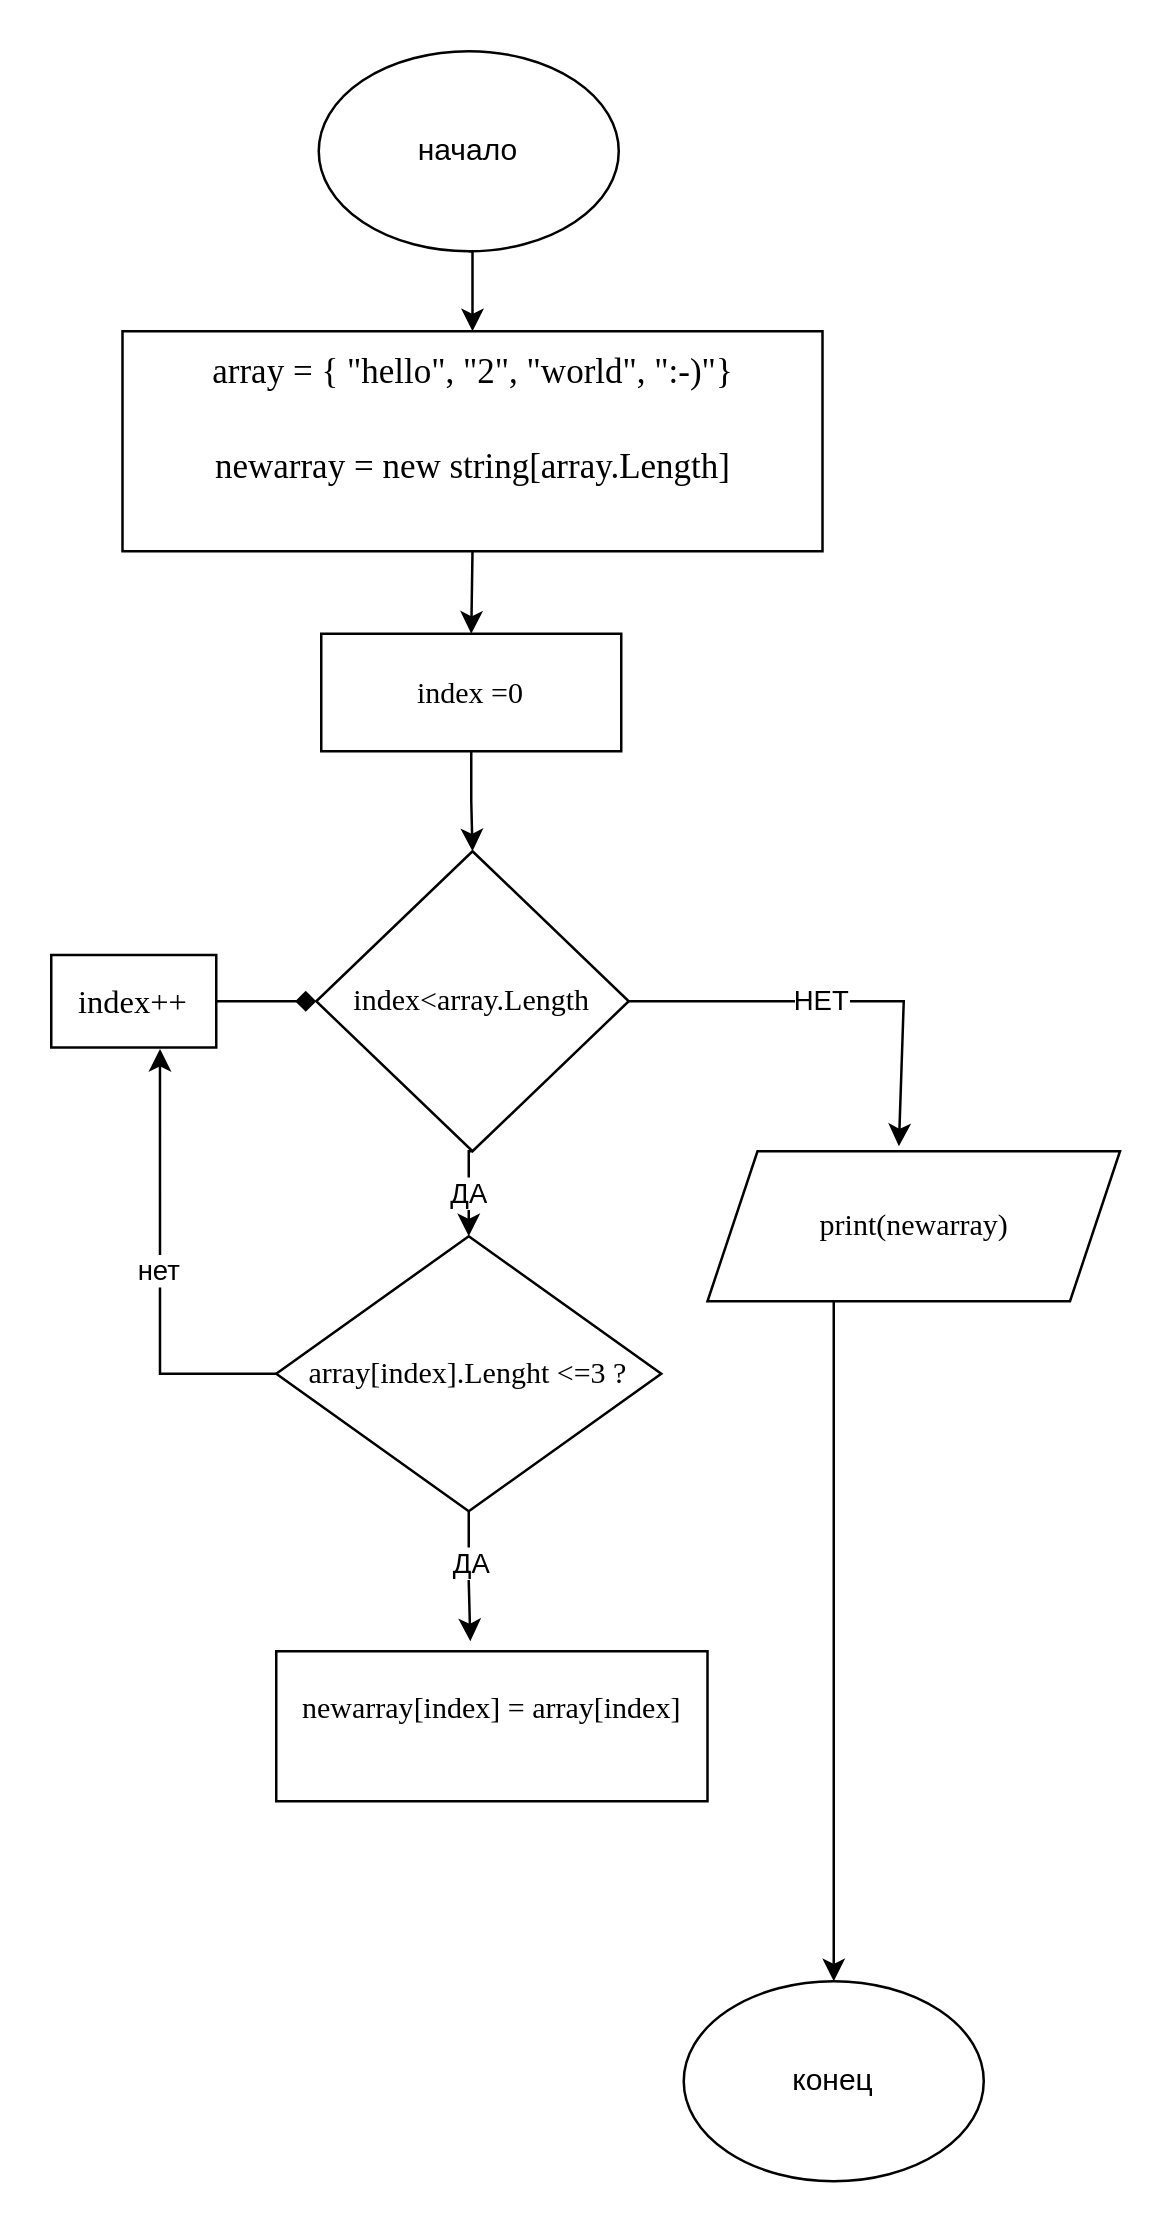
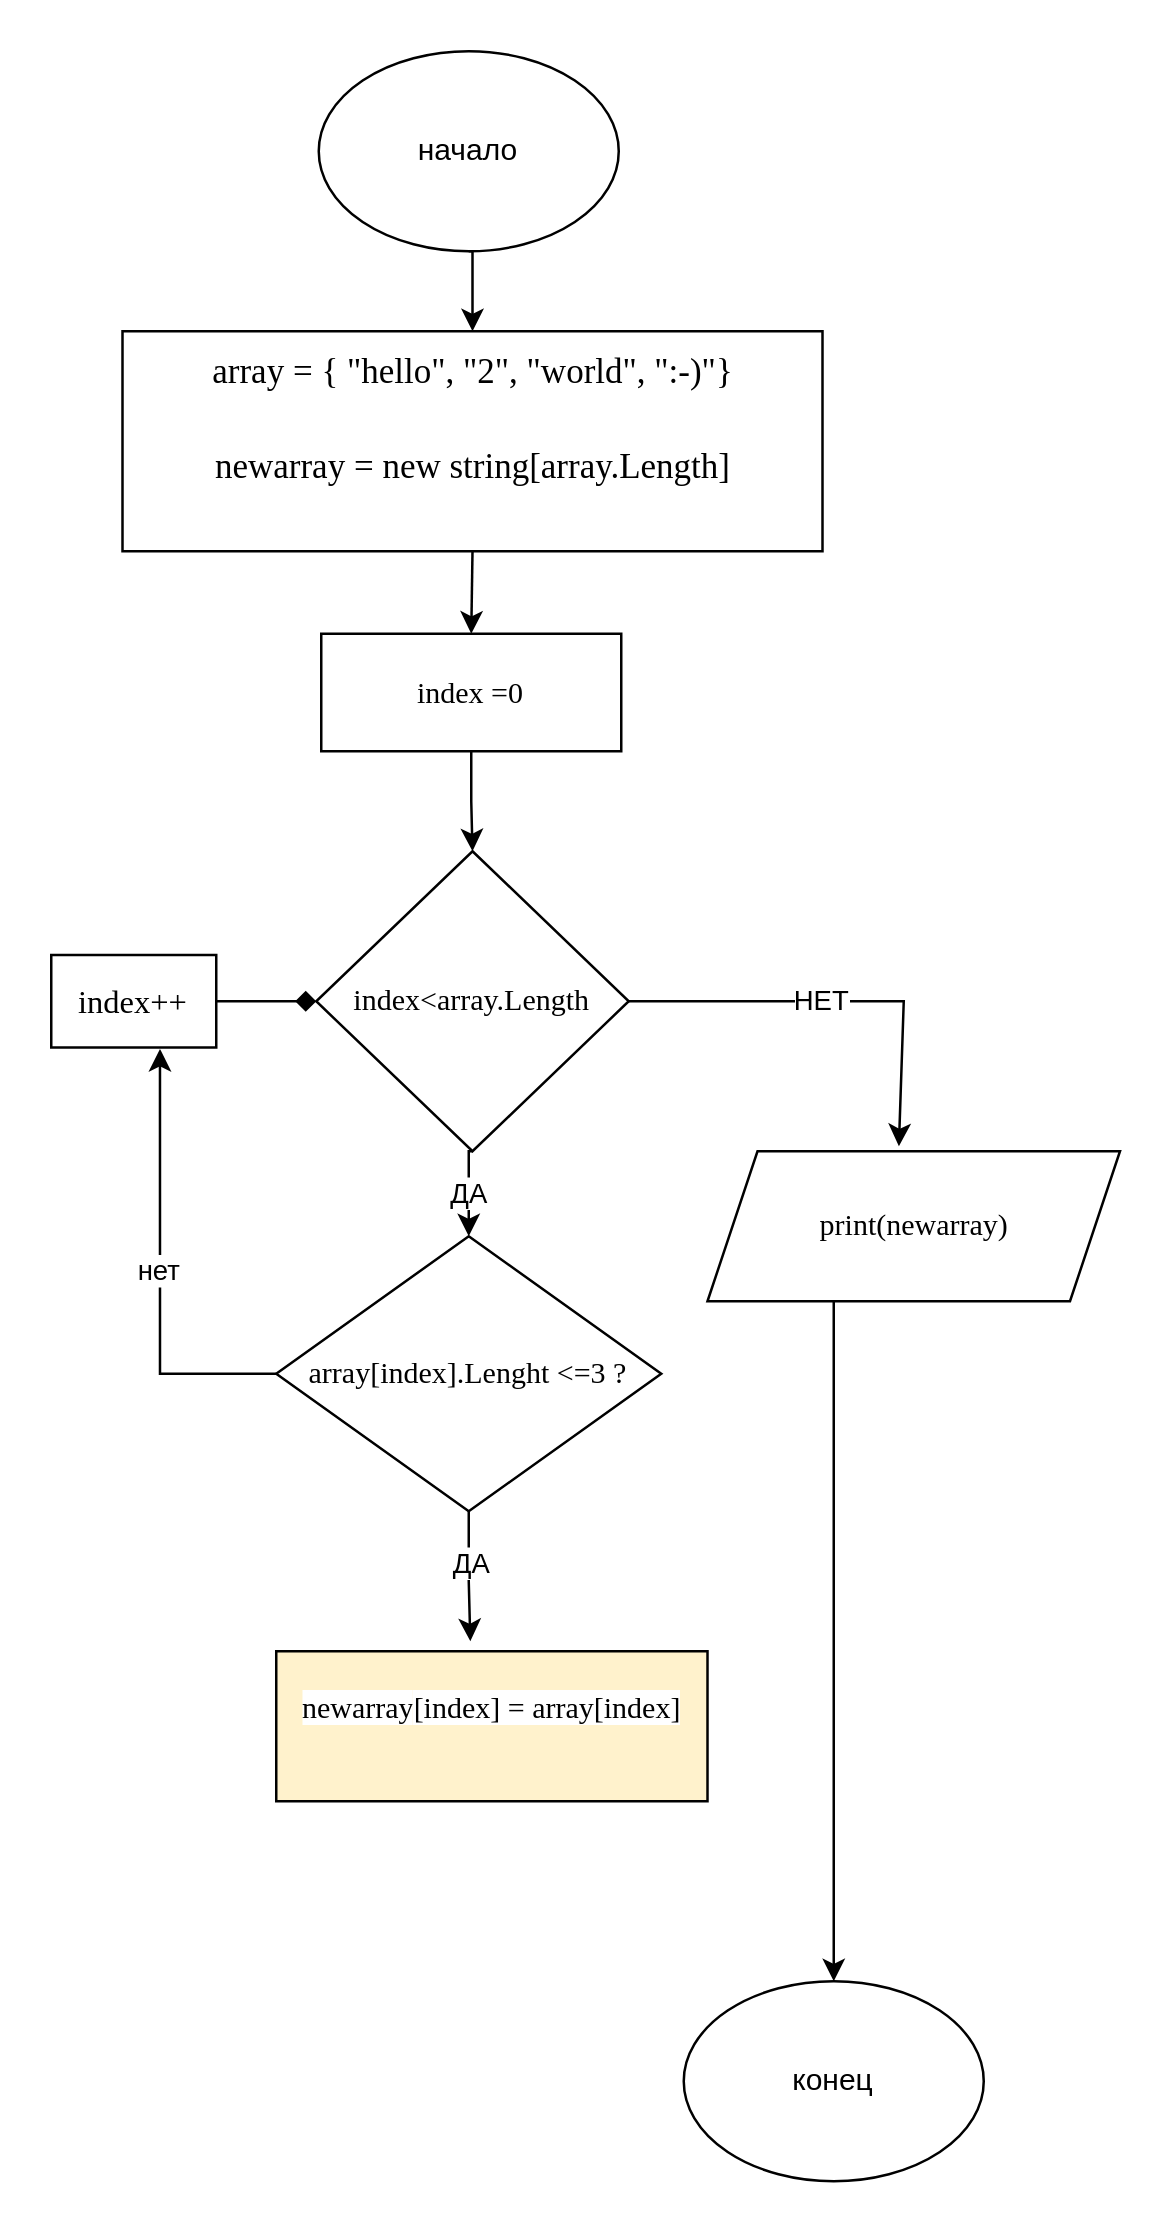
- <mxCell id="18" value="&lt;font face=&quot;Times New Roman&quot; style=&quot;font-size: 12px;&quot;&gt;&lt;span style=&quot;background-color: rgb(255, 255, 255);&quot;&gt;&lt;font style=&quot;font-size: 12px;&quot;&gt;newarray&lt;/font&gt;&lt;/span&gt;&lt;span style=&quot;background-color: rgb(255, 255, 255);&quot;&gt;[index] = array[index]&lt;br&gt;&lt;/span&gt;&lt;/font&gt;&lt;span style=&quot;font-family: &amp;quot;Times New Roman&amp;quot;; background-color: rgb(255, 255, 255);&quot;&gt;&lt;font style=&quot;font-size: 12px;&quot;&gt;&lt;br&gt;&lt;/font&gt;&lt;/span&gt;" style="rounded=0;whiteSpace=wrap;html=1;" parent="1" vertex="1"><mxGeometry x="110" y="660" width="172.5" height="60" as="geometry" /></mxCell>
+ <mxCell id="18" value="&lt;font face=&quot;Times New Roman&quot; style=&quot;font-size: 12px;&quot;&gt;&lt;span style=&quot;background-color: rgb(255, 255, 255);&quot;&gt;&lt;font style=&quot;font-size: 12px;&quot;&gt;newarray&lt;/font&gt;&lt;/span&gt;&lt;span style=&quot;background-color: rgb(255, 255, 255);&quot;&gt;[index] = array[index]&lt;br&gt;&lt;/span&gt;&lt;/font&gt;&lt;span style=&quot;font-family: &amp;quot;Times New Roman&amp;quot;; background-color: rgb(255, 255, 255);&quot;&gt;&lt;font style=&quot;font-size: 12px;&quot;&gt;&lt;br&gt;&lt;/font&gt;&lt;/span&gt;" style="rounded=0;whiteSpace=wrap;html=1;fillColor=#fff2cc;" parent="1" vertex="1"><mxGeometry x="110" y="660" width="172.5" height="60" as="geometry" /></mxCell>
